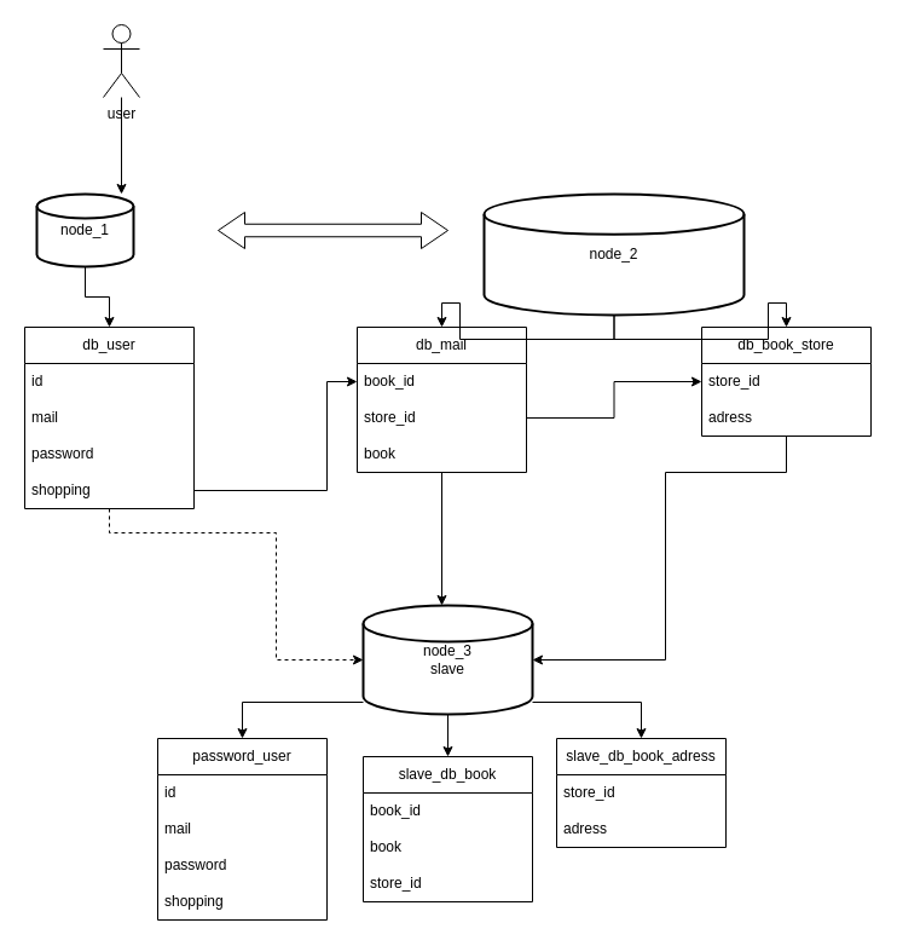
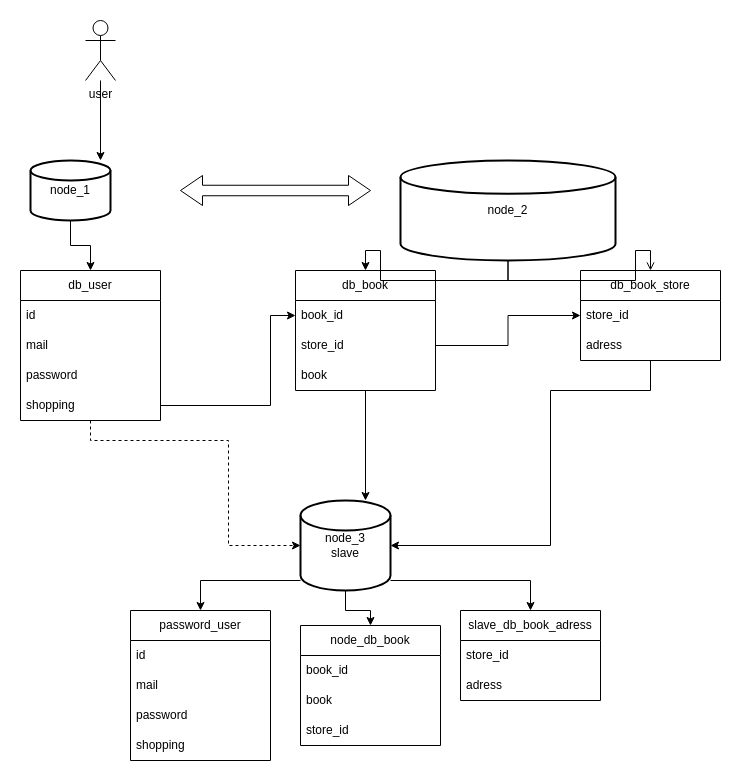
- <mxCell id="20" style="edgeStyle=orthogonalEdgeStyle;rounded=0;orthogonalLoop=1;jettySize=auto;html=1;entryX=0.5;entryY=0;entryDx=0;entryDy=0;" edge="1" parent="1" source="21" target="14"><mxGeometry relative="1" as="geometry" /></mxCell>
+ <mxCell id="20" style="edgeStyle=orthogonalEdgeStyle;rounded=0;orthogonalLoop=1;jettySize=auto;html=1;entryX=0.5;entryY=0;entryDx=0;entryDy=0;endArrow=open;" edge="1" parent="1" source="21" target="14"><mxGeometry relative="1" as="geometry" /></mxCell>
- <mxCell id="9" value="db_mail" style="swimlane;fontStyle=0;childLayout=stackLayout;horizontal=1;startSize=30;horizontalStack=0;resizeParent=1;resizeParentMax=0;resizeLast=0;collapsible=1;marginBottom=0;whiteSpace=wrap;html=1;" vertex="1" parent="1"><mxGeometry x="295" y="270" width="140" height="120" as="geometry" /></mxCell>
+ <mxCell id="9" value="db_book" style="swimlane;fontStyle=0;childLayout=stackLayout;horizontal=1;startSize=30;horizontalStack=0;resizeParent=1;resizeParentMax=0;resizeLast=0;collapsible=1;marginBottom=0;whiteSpace=wrap;html=1;" vertex="1" parent="1"><mxGeometry x="295" y="270" width="140" height="120" as="geometry" /></mxCell>
- <mxCell id="33" value="&lt;div&gt;node_3&lt;/div&gt;&lt;div&gt;slave&lt;br&gt;&lt;/div&gt;" style="strokeWidth=2;html=1;shape=mxgraph.flowchart.database;whiteSpace=wrap;" vertex="1" parent="1"><mxGeometry x="300" y="500" width="140" height="90" as="geometry" /></mxCell>
+ <mxCell id="33" value="&lt;div&gt;node_3&lt;/div&gt;&lt;div&gt;slave&lt;br&gt;&lt;/div&gt;" style="strokeWidth=2;html=1;shape=mxgraph.flowchart.database;whiteSpace=wrap;" vertex="1" parent="1"><mxGeometry x="300" y="500" width="90" height="90" as="geometry" /></mxCell>
- <mxCell id="34" value="slave_db_book" style="swimlane;fontStyle=0;childLayout=stackLayout;horizontal=1;startSize=30;horizontalStack=0;resizeParent=1;resizeParentMax=0;resizeLast=0;collapsible=1;marginBottom=0;whiteSpace=wrap;html=1;" vertex="1" parent="1"><mxGeometry x="300" y="625" width="140" height="120" as="geometry" /></mxCell>
+ <mxCell id="34" value="node_db_book" style="swimlane;fontStyle=0;childLayout=stackLayout;horizontal=1;startSize=30;horizontalStack=0;resizeParent=1;resizeParentMax=0;resizeLast=0;collapsible=1;marginBottom=0;whiteSpace=wrap;html=1;" vertex="1" parent="1"><mxGeometry x="300" y="625" width="140" height="120" as="geometry" /></mxCell>
